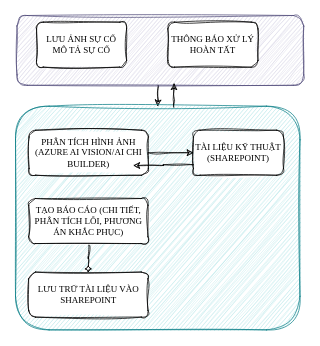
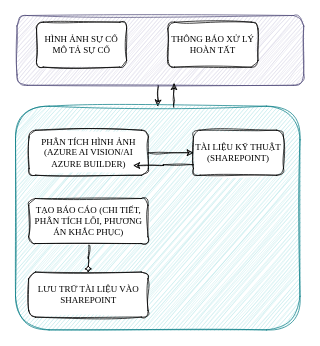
- <mxCell id="5" value="LƯU ẢNH SỰ CỐ&lt;div&gt;MÔ TẢ SỰ CỐ&lt;/div&gt;" style="rounded=1;whiteSpace=wrap;html=1;sketch=1;hachureGap=4;jiggle=2;curveFitting=1;fontFamily=Architects Daughter;fontSource=https%3A%2F%2Ffonts.googleapis.com%2Fcss%3Ffamily%3DArchitects%2BDaughter;" vertex="1" parent="1"><mxGeometry x="48" y="29" width="120" height="60" as="geometry" /></mxCell>
+ <mxCell id="5" value="HÌNH ẢNH SỰ CỐ&lt;div&gt;MÔ TẢ SỰ CỐ&lt;/div&gt;" style="rounded=1;whiteSpace=wrap;html=1;sketch=1;hachureGap=4;jiggle=2;curveFitting=1;fontFamily=Architects Daughter;fontSource=https%3A%2F%2Ffonts.googleapis.com%2Fcss%3Ffamily%3DArchitects%2BDaughter;" vertex="1" parent="1"><mxGeometry x="48" y="29" width="120" height="60" as="geometry" /></mxCell>
- <mxCell id="7" value="PHÂN TÍCH HÌNH ẢNH (AZURE AI VISION/AI CHI BUILDER)" style="rounded=1;whiteSpace=wrap;html=1;sketch=1;hachureGap=4;jiggle=2;curveFitting=1;fontFamily=Architects Daughter;fontSource=https%3A%2F%2Ffonts.googleapis.com%2Fcss%3Ffamily%3DArchitects%2BDaughter;" vertex="1" parent="1"><mxGeometry x="38" y="173" width="159" height="60" as="geometry" /></mxCell>
+ <mxCell id="7" value="PHÂN TÍCH HÌNH ẢNH (AZURE AI VISION/AI AZURE BUILDER)" style="rounded=1;whiteSpace=wrap;html=1;sketch=1;hachureGap=4;jiggle=2;curveFitting=1;fontFamily=Architects Daughter;fontSource=https%3A%2F%2Ffonts.googleapis.com%2Fcss%3Ffamily%3DArchitects%2BDaughter;" vertex="1" parent="1"><mxGeometry x="38" y="173" width="159" height="60" as="geometry" /></mxCell>
